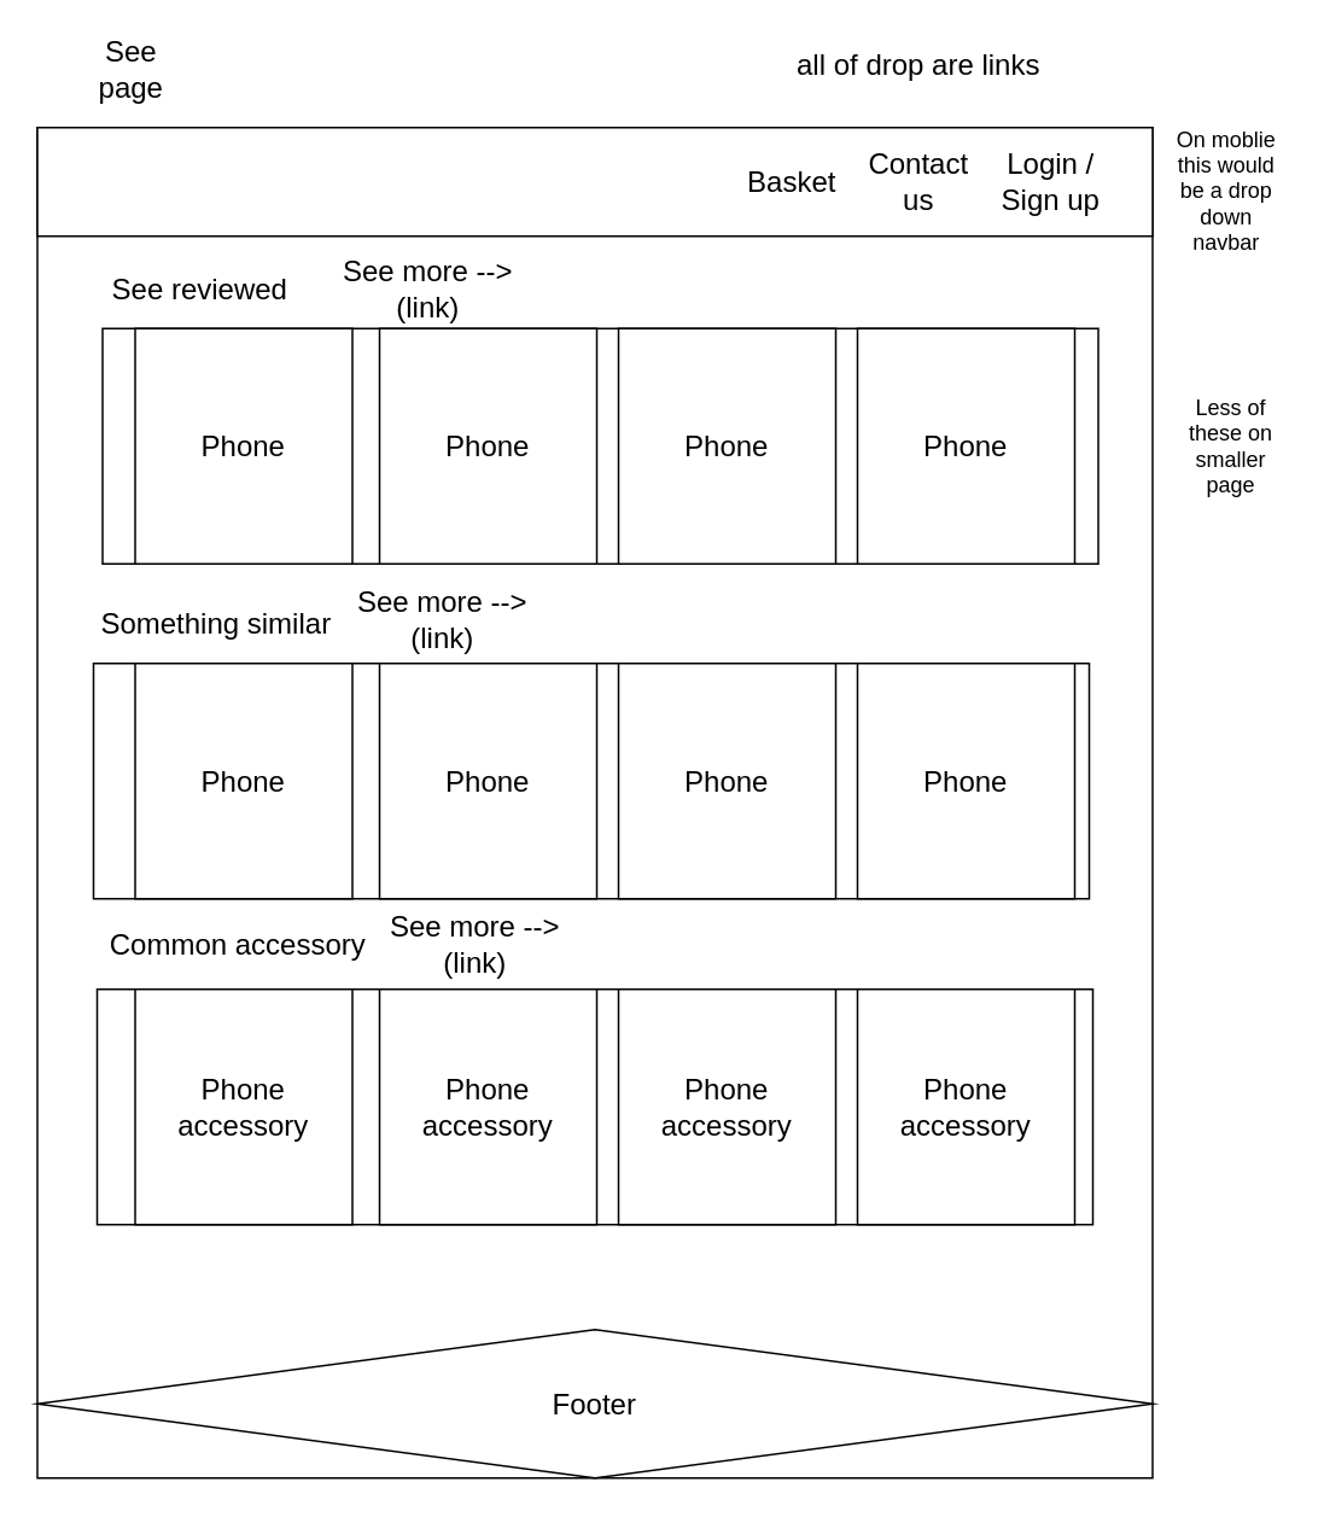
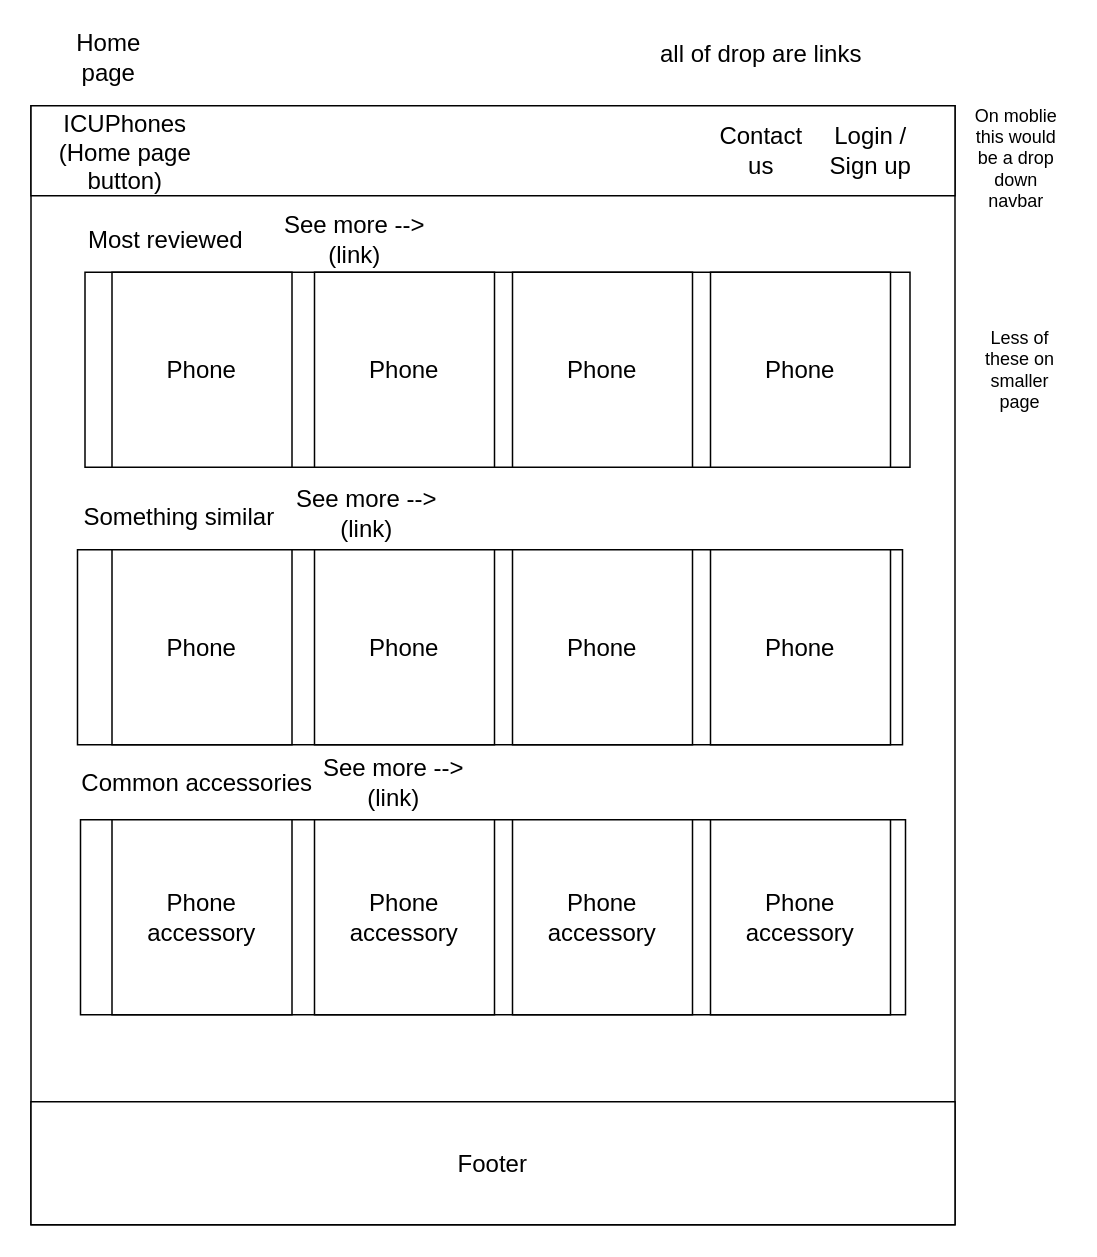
- <mxCell id="3" value="See page" style="text;html=1;strokeColor=none;fillColor=none;align=center;verticalAlign=middle;whiteSpace=wrap;rounded=0;fontSize=16;" vertex="1" parent="1"><mxGeometry x="42" y="23" width="60" height="30" as="geometry" /></mxCell>
+ <mxCell id="3" value="Home page" style="text;html=1;strokeColor=none;fillColor=none;align=center;verticalAlign=middle;whiteSpace=wrap;rounded=0;fontSize=16;" vertex="1" parent="1"><mxGeometry x="42" y="23" width="60" height="30" as="geometry" /></mxCell>
- <mxCell id="8" value="Basket" style="text;html=1;strokeColor=none;fillColor=none;align=center;verticalAlign=middle;whiteSpace=wrap;rounded=0;fontSize=16;" vertex="1" parent="1"><mxGeometry x="407" y="85" width="60" height="30" as="geometry" /></mxCell>
+ <mxCell id="5" value="ICUPhones (Home page button)" style="text;html=1;strokeColor=none;fillColor=none;align=center;verticalAlign=middle;whiteSpace=wrap;rounded=0;fontSize=16;" vertex="1" parent="1"><mxGeometry x="24" y="81" width="118" height="39" as="geometry" /></mxCell>
- <mxCell id="13" value="See reviewed" style="text;html=1;strokeColor=none;fillColor=none;align=center;verticalAlign=middle;whiteSpace=wrap;rounded=0;fontSize=16;" vertex="1" parent="1"><mxGeometry x="51" y="144" width="118" height="30" as="geometry" /></mxCell>
+ <mxCell id="13" value="Most reviewed" style="text;html=1;strokeColor=none;fillColor=none;align=center;verticalAlign=middle;whiteSpace=wrap;rounded=0;fontSize=16;" vertex="1" parent="1"><mxGeometry x="51" y="144" width="118" height="30" as="geometry" /></mxCell>
- <mxCell id="29" value="Common accessory" style="text;html=1;strokeColor=none;fillColor=none;align=center;verticalAlign=middle;whiteSpace=wrap;rounded=0;fontSize=16;" vertex="1" parent="1"><mxGeometry x="53" y="506" width="156" height="30" as="geometry" /></mxCell>
+ <mxCell id="29" value="Common accessories" style="text;html=1;strokeColor=none;fillColor=none;align=center;verticalAlign=middle;whiteSpace=wrap;rounded=0;fontSize=16;" vertex="1" parent="1"><mxGeometry x="53" y="506" width="156" height="30" as="geometry" /></mxCell>
- <mxCell id="9" value="Footer" style="rhombus;whiteSpace=wrap;html=1;fontSize=16;" vertex="1" parent="1"><mxGeometry x="20" y="734" width="616" height="82" as="geometry" /></mxCell>
+ <mxCell id="9" value="Footer" style="rounded=0;whiteSpace=wrap;html=1;fontSize=16;" vertex="1" parent="1"><mxGeometry x="20" y="734" width="616" height="82" as="geometry" /></mxCell>
